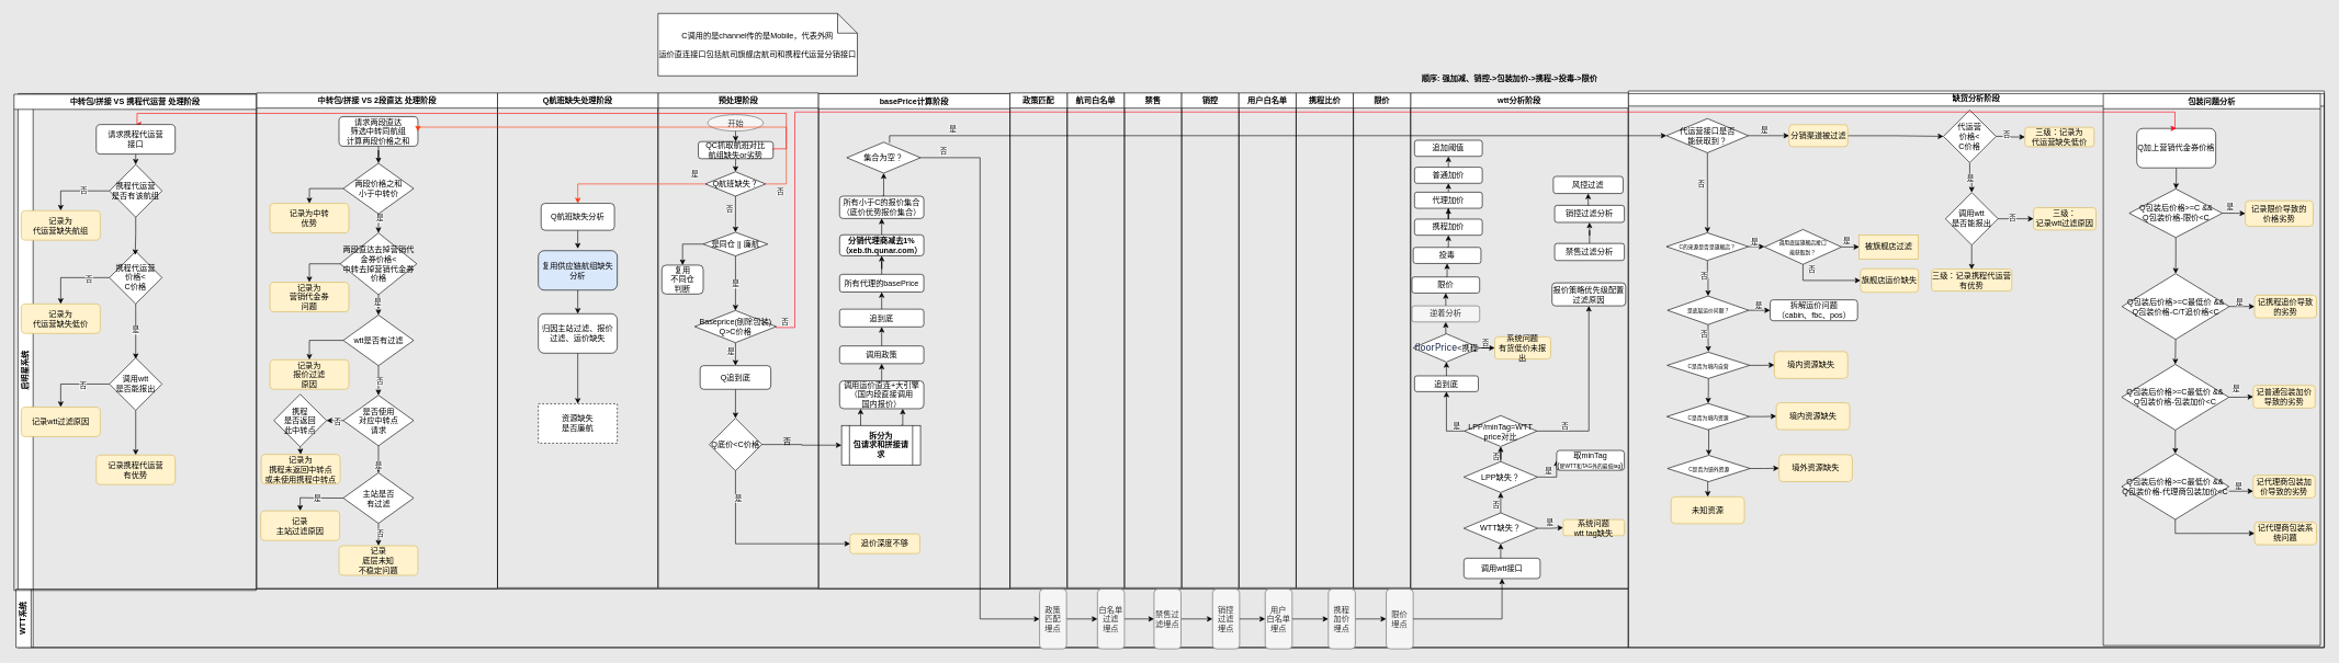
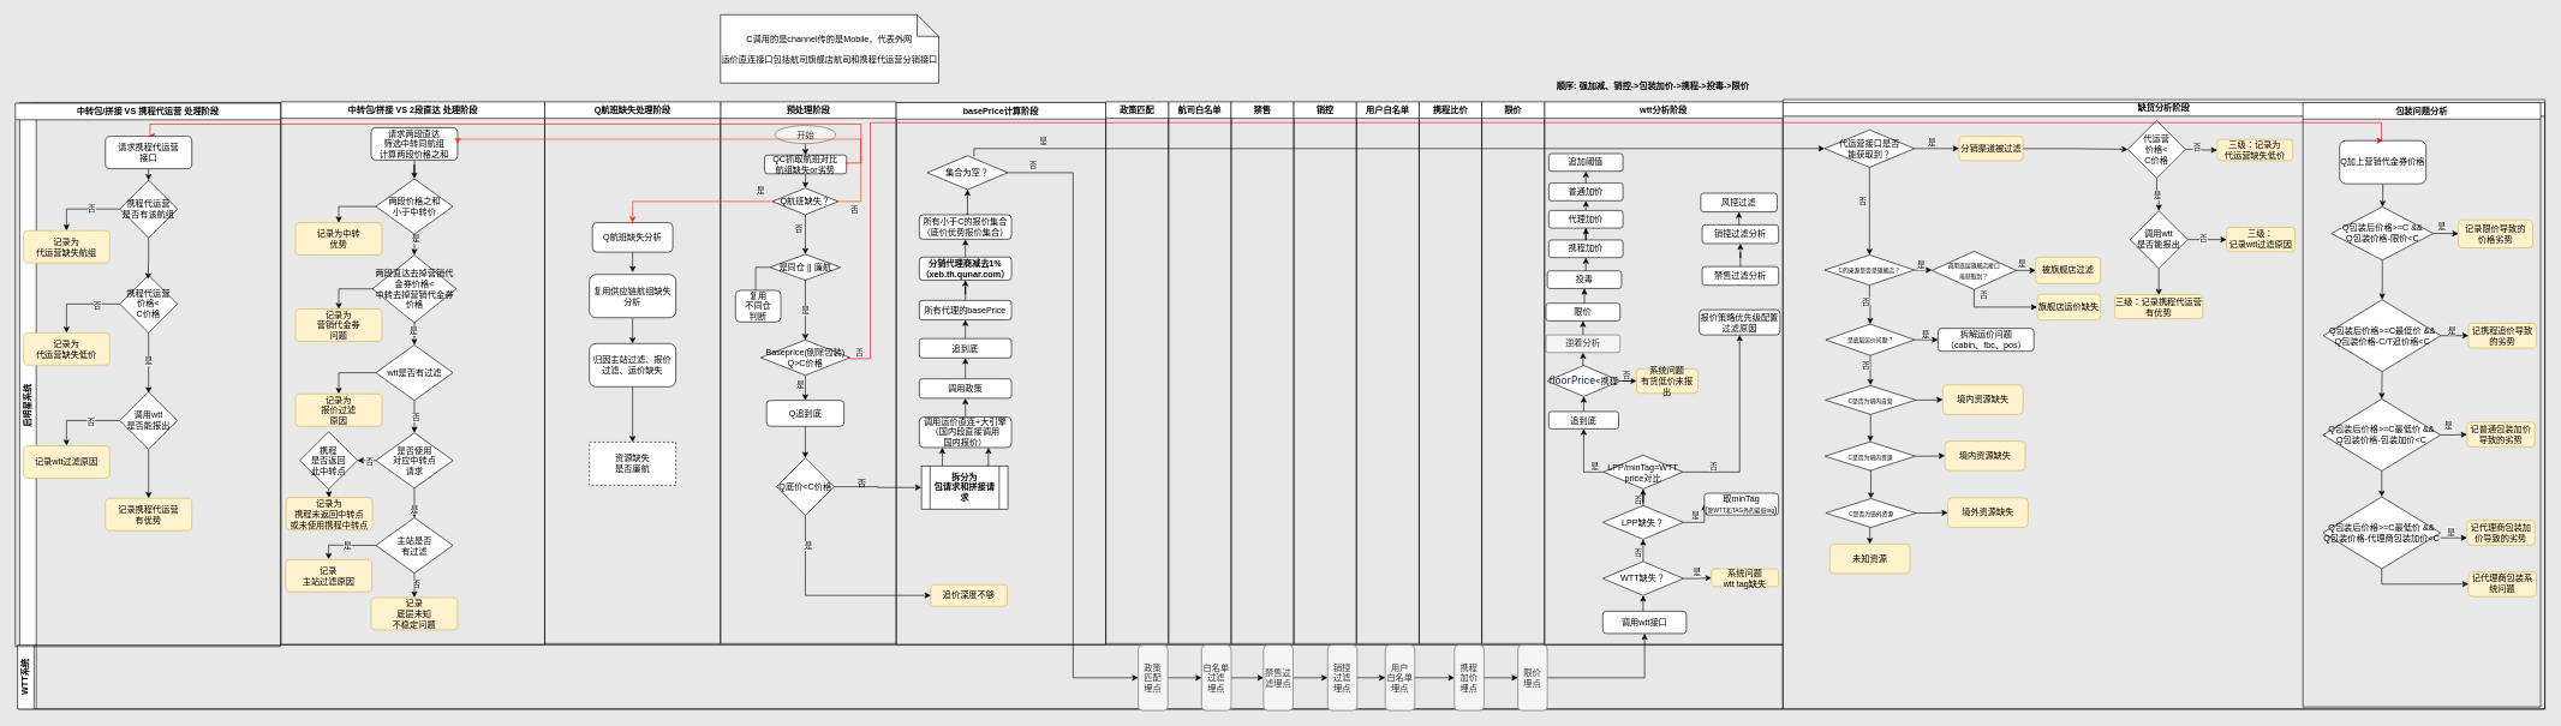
- <mxCell id="8" value="被旗舰店过滤" style="whiteSpace=wrap;html=1;fillColor=#fff2cc;strokeColor=#d6b656;rounded=0;" parent="3" vertex="1"><mxGeometry x="2799" y="214.96" width="90" height="36.75" as="geometry" /></mxCell>
+ <mxCell id="8" value="被旗舰店过滤" style="rounded=1;whiteSpace=wrap;html=1;fillColor=#fff2cc;strokeColor=#d6b656;" parent="3" vertex="1"><mxGeometry x="2799" y="214.96" width="90" height="36.75" as="geometry" /></mxCell>
- <mxCell id="181" value="复用供应链航组缺失分析" style="rounded=1;whiteSpace=wrap;html=1;fillColor=#dae8fc;" parent="177" vertex="1"><mxGeometry x="62" y="240" width="120" height="60" as="geometry" /></mxCell>
+ <mxCell id="181" value="复用供应链航组缺失分析" style="rounded=1;whiteSpace=wrap;html=1;" parent="177" vertex="1"><mxGeometry x="62" y="240" width="120" height="60" as="geometry" /></mxCell>
- <mxCell id="113" value="复用&lt;br&gt;不同仓&lt;br&gt;判断" style="rounded=1;whiteSpace=wrap;html=1;" parent="95" vertex="1"><mxGeometry x="5.75" y="262" width="63" height="44" as="geometry" /></mxCell>
+ <mxCell id="113" value="复用&lt;br&gt;不同仓&lt;br&gt;判断" style="rounded=1;whiteSpace=wrap;html=1;" parent="95" vertex="1"><mxGeometry x="20.75" y="262" width="63" height="44" as="geometry" /></mxCell>
